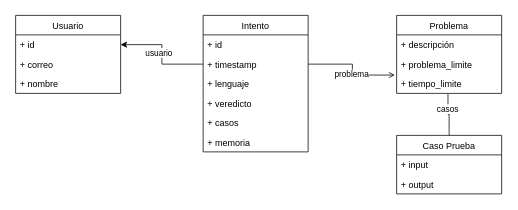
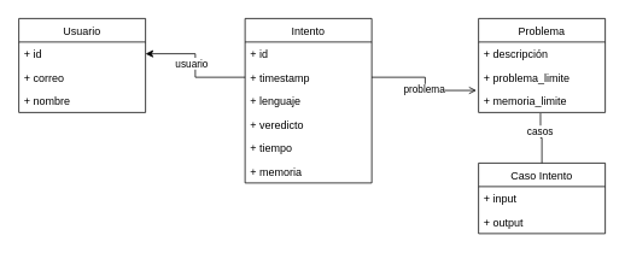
- <mxCell id="22" value="+ tiempo_limite" style="text;strokeColor=none;fillColor=none;align=left;verticalAlign=top;spacingLeft=4;spacingRight=4;overflow=hidden;rotatable=0;points=[[0,0.5],[1,0.5]];portConstraint=eastwest;" parent="19" vertex="1"><mxGeometry y="78" width="140" height="26" as="geometry" /></mxCell>
+ <mxCell id="22" value="+ memoria_limite" style="text;strokeColor=none;fillColor=none;align=left;verticalAlign=top;spacingLeft=4;spacingRight=4;overflow=hidden;rotatable=0;points=[[0,0.5],[1,0.5]];portConstraint=eastwest;" parent="19" vertex="1"><mxGeometry y="78" width="140" height="26" as="geometry" /></mxCell>
- <mxCell id="13" value="+ casos " style="text;strokeColor=none;fillColor=none;align=left;verticalAlign=top;spacingLeft=4;spacingRight=4;overflow=hidden;rotatable=0;points=[[0,0.5],[1,0.5]];portConstraint=eastwest;" parent="8" vertex="1"><mxGeometry y="130" width="140" height="26" as="geometry" /></mxCell>
+ <mxCell id="13" value="+ tiempo " style="text;strokeColor=none;fillColor=none;align=left;verticalAlign=top;spacingLeft=4;spacingRight=4;overflow=hidden;rotatable=0;points=[[0,0.5],[1,0.5]];portConstraint=eastwest;" parent="8" vertex="1"><mxGeometry y="130" width="140" height="26" as="geometry" /></mxCell>
- <mxCell id="23" value="Caso Prueba" style="swimlane;fontStyle=0;childLayout=stackLayout;horizontal=1;startSize=26;fillColor=none;horizontalStack=0;resizeParent=1;resizeParentMax=0;resizeLast=0;collapsible=1;marginBottom=0;" parent="1" vertex="1"><mxGeometry x="528" y="180" width="140" height="78" as="geometry" /></mxCell>
+ <mxCell id="23" value="Caso Intento" style="swimlane;fontStyle=0;childLayout=stackLayout;horizontal=1;startSize=26;fillColor=none;horizontalStack=0;resizeParent=1;resizeParentMax=0;resizeLast=0;collapsible=1;marginBottom=0;" parent="1" vertex="1"><mxGeometry x="528" y="180" width="140" height="78" as="geometry" /></mxCell>
